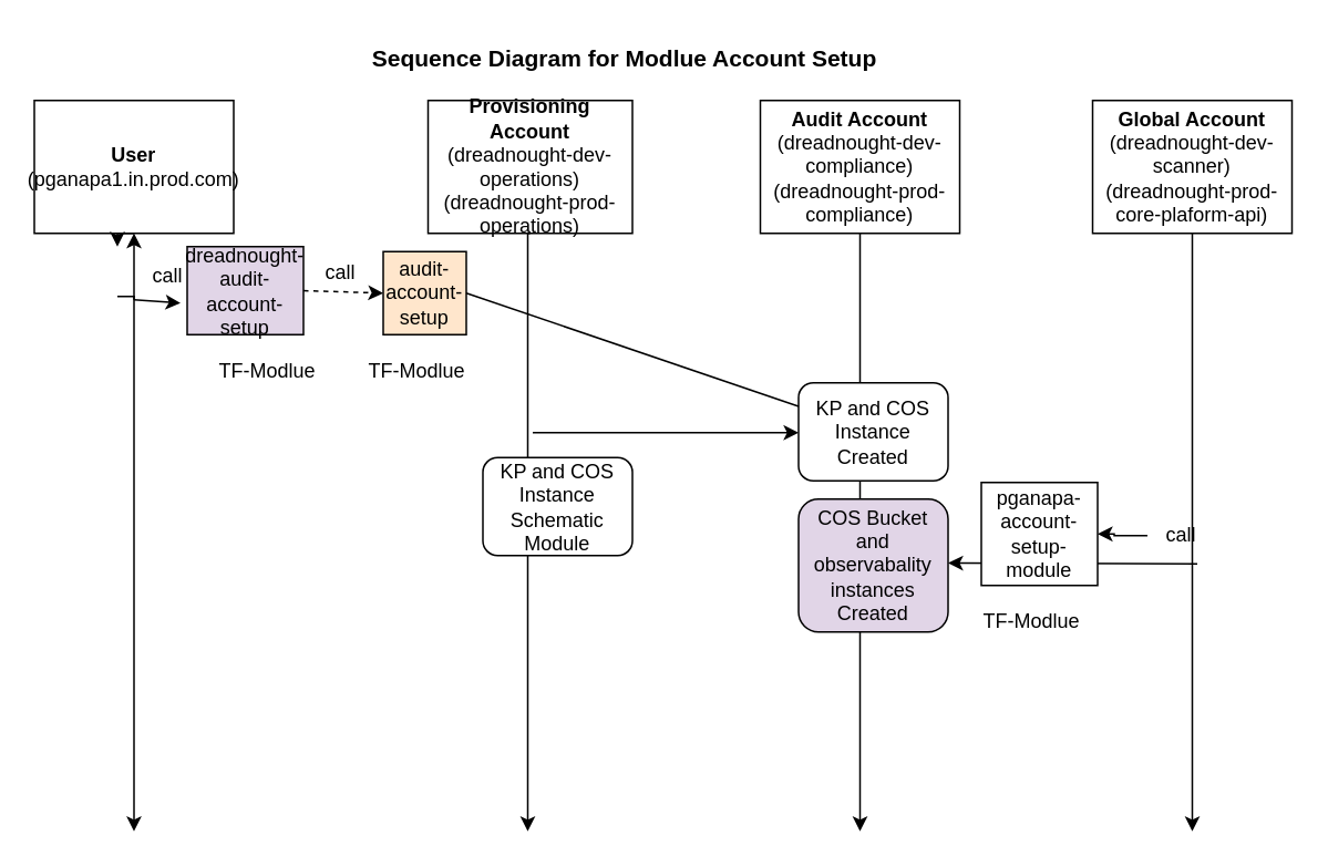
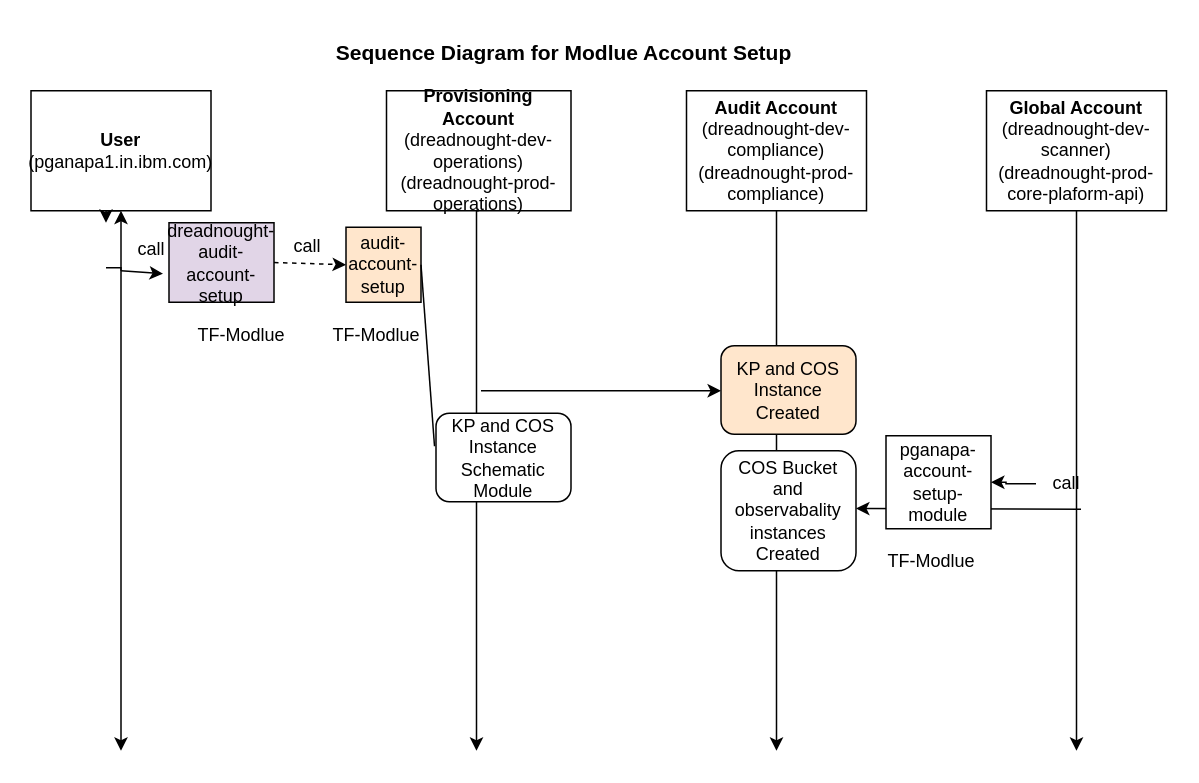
- <mxCell id="3" value="&lt;b&gt;User&lt;/b&gt; (pganapa1.in.prod.com)" style="rounded=0;whiteSpace=wrap;html=1;" vertex="1" parent="1"><mxGeometry x="20" y="60" width="120" height="80" as="geometry" /></mxCell>
+ <mxCell id="3" value="&lt;b&gt;User&lt;/b&gt; (pganapa1.in.ibm.com)" style="rounded=0;whiteSpace=wrap;html=1;" vertex="1" parent="1"><mxGeometry x="20" y="60" width="120" height="80" as="geometry" /></mxCell>
- <mxCell id="29" value="" style="endArrow=none;html=1;rounded=0;exitX=1;exitY=0.5;exitDx=0;exitDy=0;" edge="1" parent="1" source="10" target="17"><mxGeometry width="50" height="50" relative="1" as="geometry"><mxPoint x="380" y="350" as="sourcePoint" /><mxPoint x="430" y="300" as="targetPoint" /></mxGeometry></mxCell>
+ <mxCell id="29" value="" style="endArrow=none;html=1;rounded=0;exitX=1;exitY=0.5;exitDx=0;exitDy=0;entryX=-0.011;entryY=0.373;entryDx=0;entryDy=0;entryPerimeter=0;" edge="1" parent="1" source="10" target="15"><mxGeometry width="50" height="50" relative="1" as="geometry"><mxPoint x="380" y="350" as="sourcePoint" /><mxPoint x="430" y="300" as="targetPoint" /></mxGeometry></mxCell>
- <mxCell id="17" value="&lt;div&gt;KP and COS Instance&lt;/div&gt;&lt;div&gt;Created&lt;br&gt;&lt;/div&gt;" style="rounded=1;whiteSpace=wrap;html=1;" vertex="1" parent="1"><mxGeometry x="480" y="230" width="90" height="59" as="geometry" /></mxCell>
+ <mxCell id="17" value="&lt;div&gt;KP and COS Instance&lt;/div&gt;&lt;div&gt;Created&lt;br&gt;&lt;/div&gt;" style="rounded=1;whiteSpace=wrap;html=1;fillColor=#ffe6cc;" vertex="1" parent="1"><mxGeometry x="480" y="230" width="90" height="59" as="geometry" /></mxCell>
- <mxCell id="23" value="&lt;div&gt;COS Bucket and observabality instances&lt;br&gt;&lt;/div&gt;&lt;div&gt;Created&lt;br&gt;&lt;/div&gt;" style="rounded=1;whiteSpace=wrap;html=1;fillColor=#e1d5e7;" vertex="1" parent="1"><mxGeometry x="480" y="300" width="90" height="80" as="geometry" /></mxCell>
+ <mxCell id="23" value="&lt;div&gt;COS Bucket and observabality instances&lt;br&gt;&lt;/div&gt;&lt;div&gt;Created&lt;br&gt;&lt;/div&gt;" style="rounded=1;whiteSpace=wrap;html=1;" vertex="1" parent="1"><mxGeometry x="480" y="300" width="90" height="80" as="geometry" /></mxCell>
